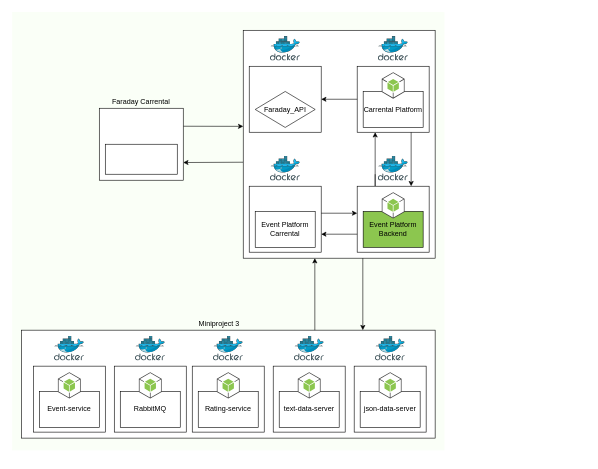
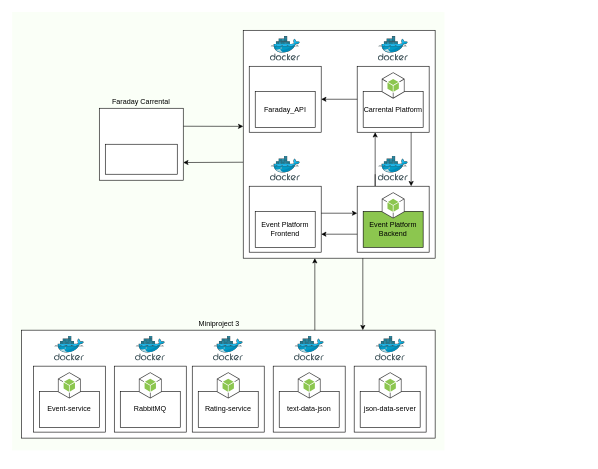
- <mxCell id="26" value="Faraday_API" style="rhombus;whiteSpace=wrap;html=1;" parent="24" vertex="1"><mxGeometry x="10" y="42" width="100" height="60" as="geometry" /></mxCell>
+ <mxCell id="26" value="Faraday_API" style="rounded=0;whiteSpace=wrap;html=1;" parent="24" vertex="1"><mxGeometry x="10" y="42" width="100" height="60" as="geometry" /></mxCell>
- <mxCell id="34" value="Event Platform Carrental" style="rounded=0;whiteSpace=wrap;html=1;" vertex="1" parent="32"><mxGeometry x="10" y="42" width="100" height="60" as="geometry" /></mxCell>
+ <mxCell id="34" value="Event Platform Frontend" style="rounded=0;whiteSpace=wrap;html=1;" vertex="1" parent="32"><mxGeometry x="10" y="42" width="100" height="60" as="geometry" /></mxCell>
- <mxCell id="70" value="text-data-server" style="rounded=0;whiteSpace=wrap;html=1;" parent="67" vertex="1"><mxGeometry x="10" y="92" width="100" height="60" as="geometry" /></mxCell>
+ <mxCell id="70" value="text-data-json" style="rounded=0;whiteSpace=wrap;html=1;" parent="67" vertex="1"><mxGeometry x="10" y="92" width="100" height="60" as="geometry" /></mxCell>
